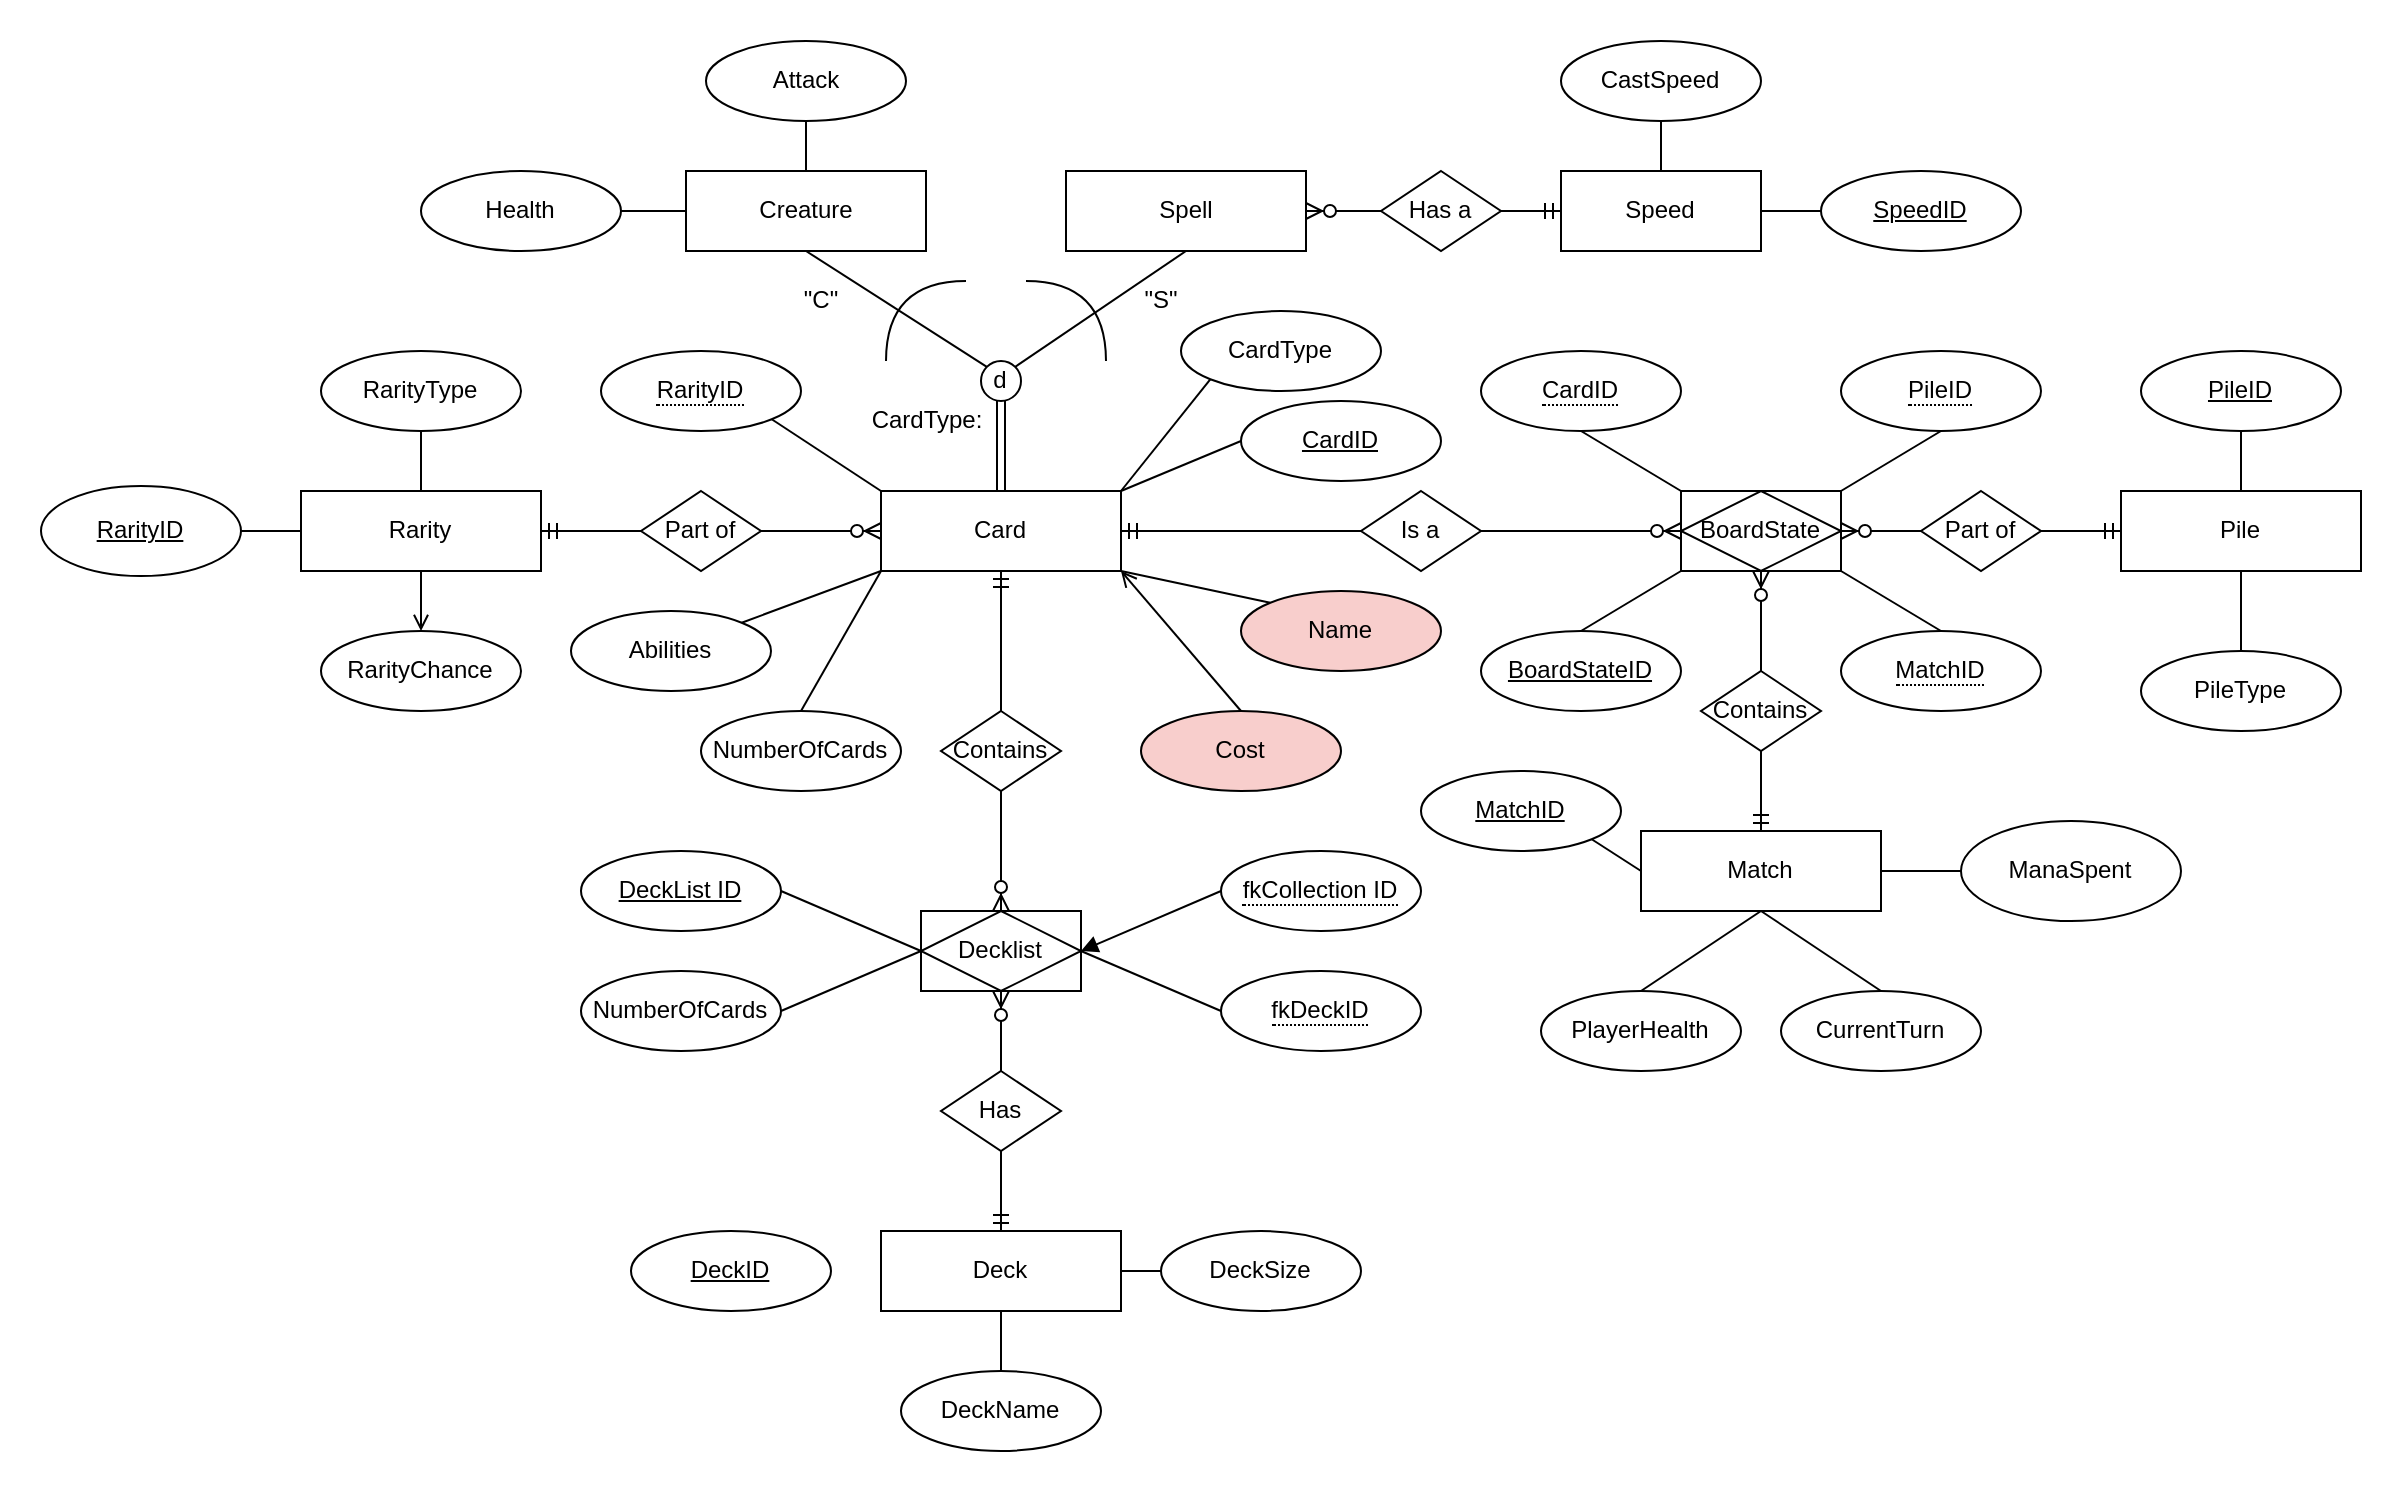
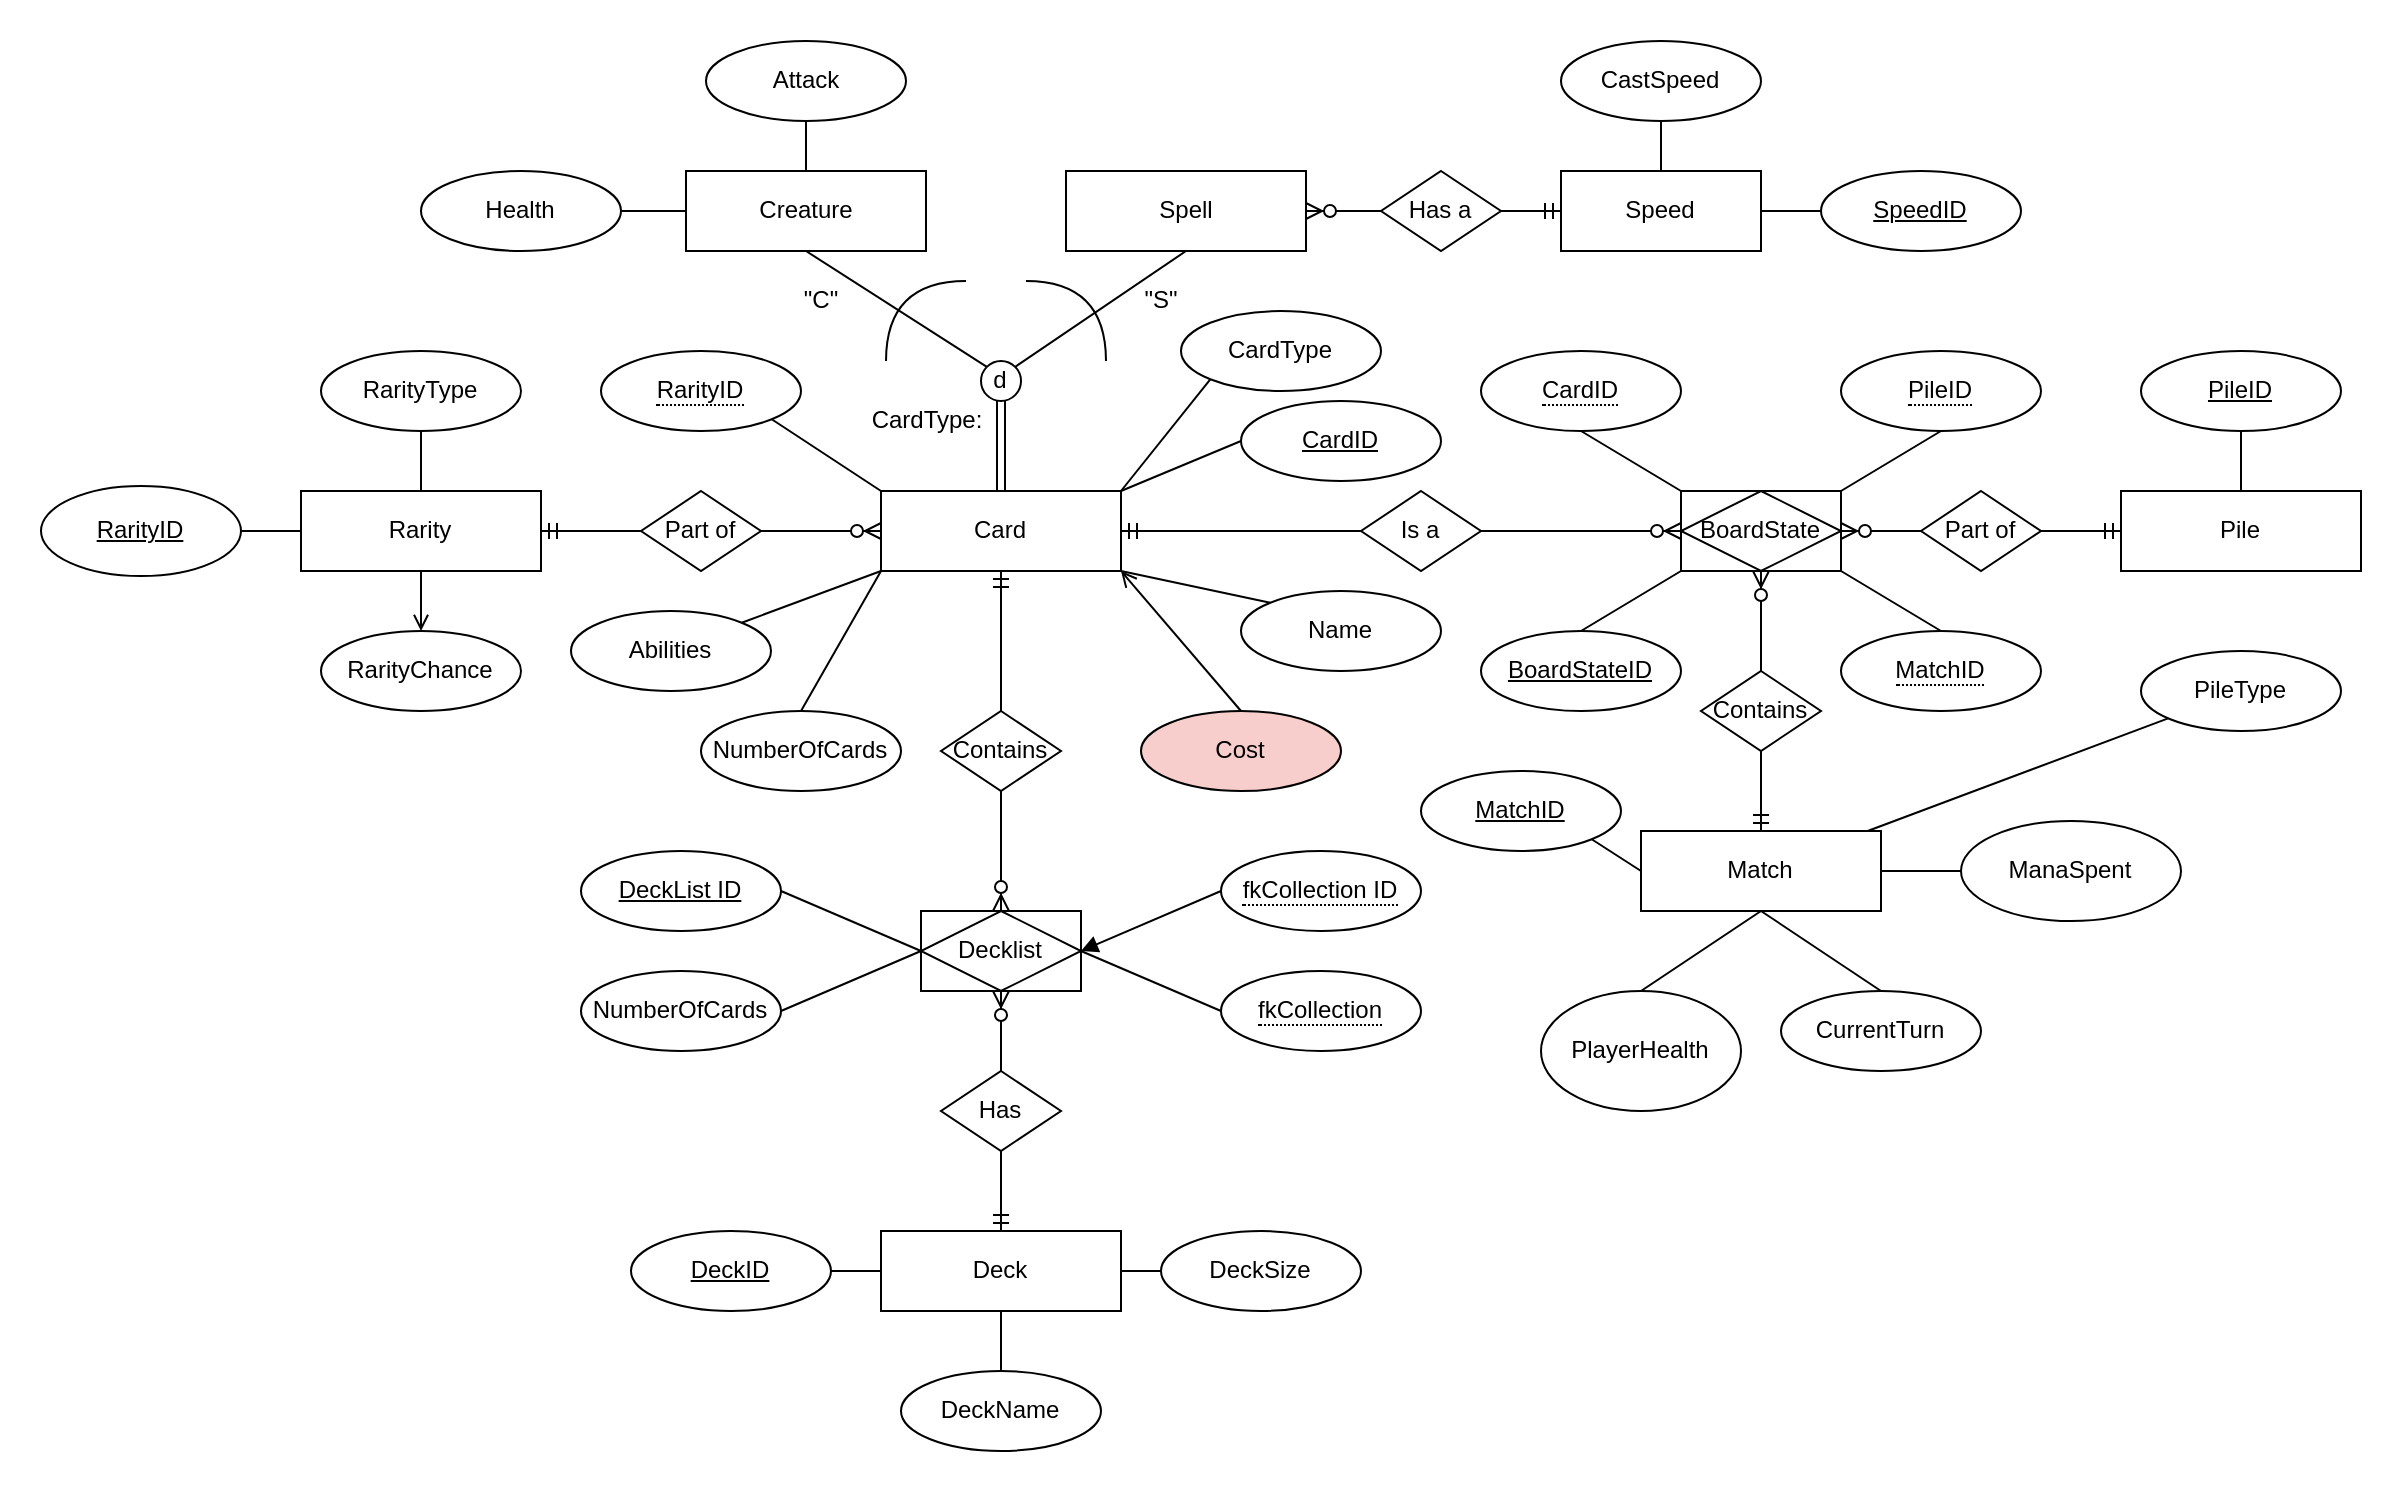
- <mxCell id="94" value="" style="endArrow=none;html=1;rounded=0;entryX=0.5;entryY=1;entryDx=0;entryDy=0;" parent="1" source="93" target="5" edge="1"><mxGeometry width="50" height="50" relative="1" as="geometry"><mxPoint x="850" y="355" as="sourcePoint" /><mxPoint x="900" y="305" as="targetPoint" /></mxGeometry></mxCell>
+ <mxCell id="94" value="" style="endArrow=none;html=1;rounded=0;" parent="1" source="93" target="8" edge="1"><mxGeometry width="50" height="50" relative="1" as="geometry"><mxPoint x="850" y="355" as="sourcePoint" /><mxPoint x="900" y="305" as="targetPoint" /></mxGeometry></mxCell>
- <mxCell id="42" value="Name" style="ellipse;whiteSpace=wrap;html=1;align=center;fillColor=#f8cecc;" parent="1" vertex="1"><mxGeometry x="620" y="295" width="100" height="40" as="geometry" /></mxCell>
+ <mxCell id="42" value="Name" style="ellipse;whiteSpace=wrap;html=1;align=center;" parent="1" vertex="1"><mxGeometry x="620" y="295" width="100" height="40" as="geometry" /></mxCell>
- <mxCell id="55" value="&lt;span style=&quot;border-bottom: 1px dotted&quot;&gt;fkDeckID&lt;/span&gt;" style="ellipse;whiteSpace=wrap;html=1;align=center;" parent="1" vertex="1"><mxGeometry x="610" y="485" width="100" height="40" as="geometry" /></mxCell>
+ <mxCell id="55" value="&lt;span style=&quot;border-bottom: 1px dotted&quot;&gt;fkCollection&lt;/span&gt;" style="ellipse;whiteSpace=wrap;html=1;align=center;" parent="1" vertex="1"><mxGeometry x="610" y="485" width="100" height="40" as="geometry" /></mxCell>
- <mxCell id="96" value="PlayerHealth" style="ellipse;whiteSpace=wrap;html=1;align=center;" parent="1" vertex="1"><mxGeometry x="770" y="495" width="100" height="40" as="geometry" /></mxCell>
+ <mxCell id="96" value="PlayerHealth" style="ellipse;whiteSpace=wrap;html=1;align=center;" parent="1" vertex="1"><mxGeometry x="770" y="495" width="100" height="60" as="geometry" /></mxCell>
+ <mxCell id="65" value="" style="endArrow=none;html=1;rounded=0;entryX=0;entryY=0.5;entryDx=0;entryDy=0;exitX=1;exitY=0.5;exitDx=0;exitDy=0;" parent="1" source="60" target="4" edge="1"><mxGeometry width="50" height="50" relative="1" as="geometry"><mxPoint x="380" y="605" as="sourcePoint" /><mxPoint x="430" y="555" as="targetPoint" /></mxGeometry></mxCell>
